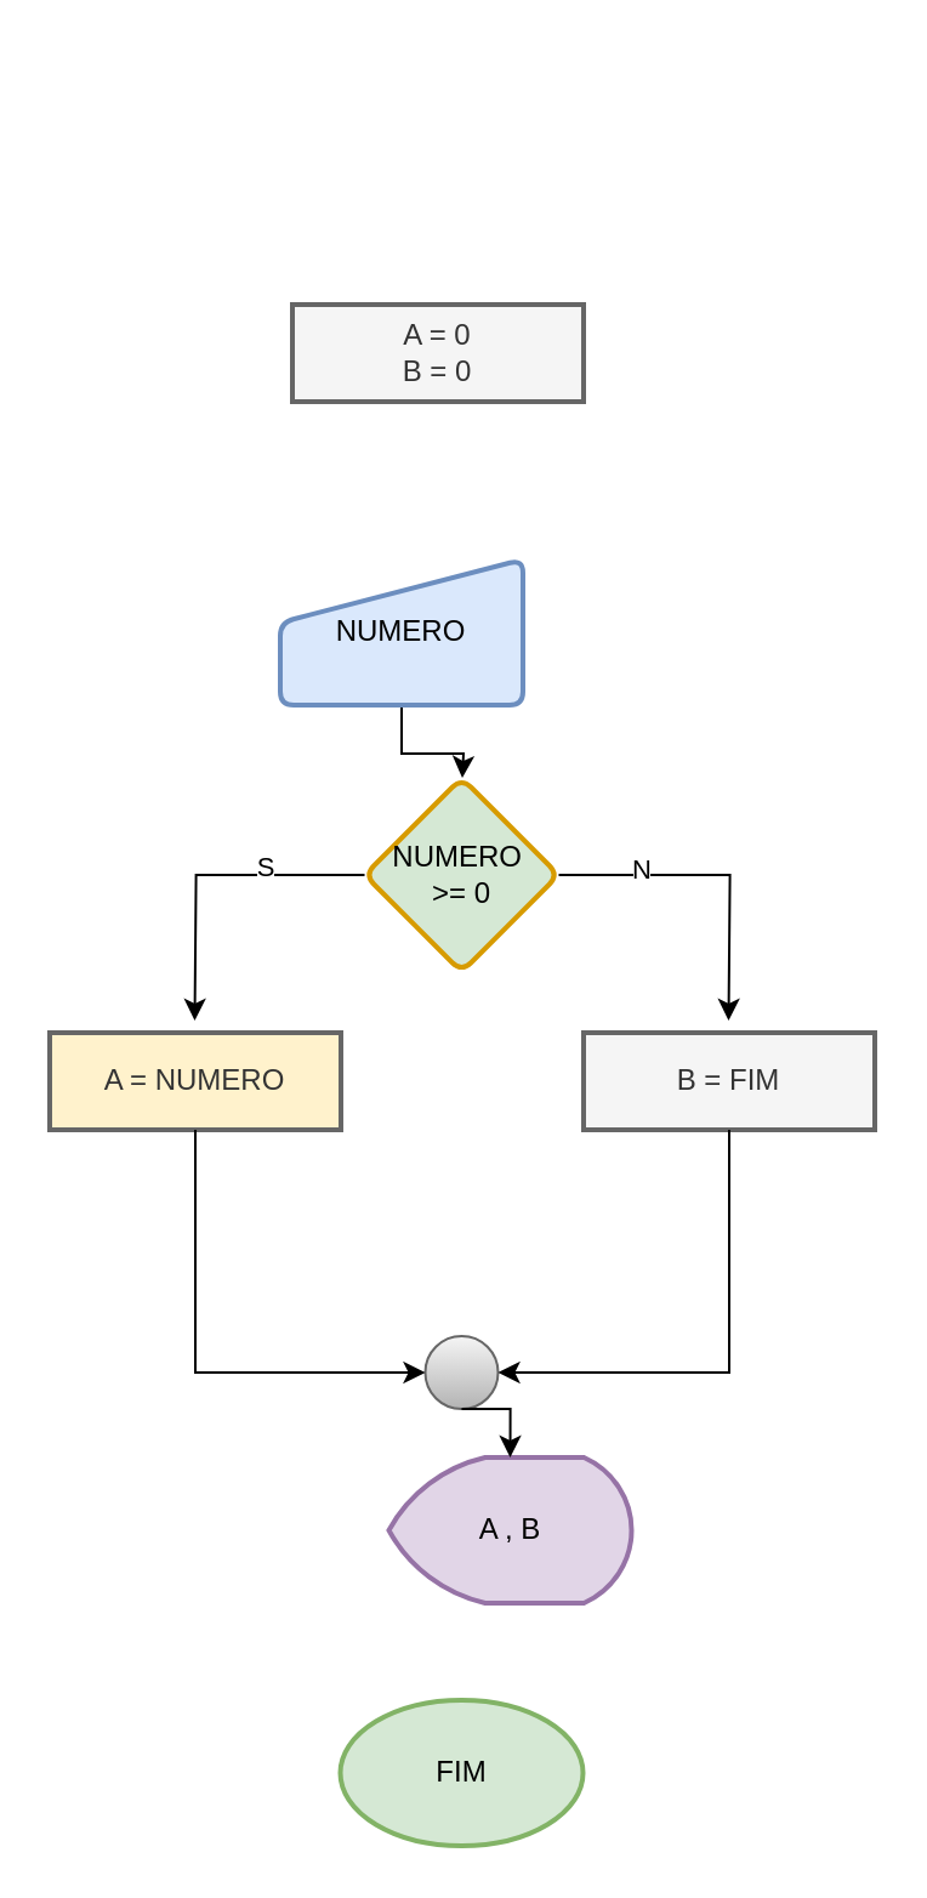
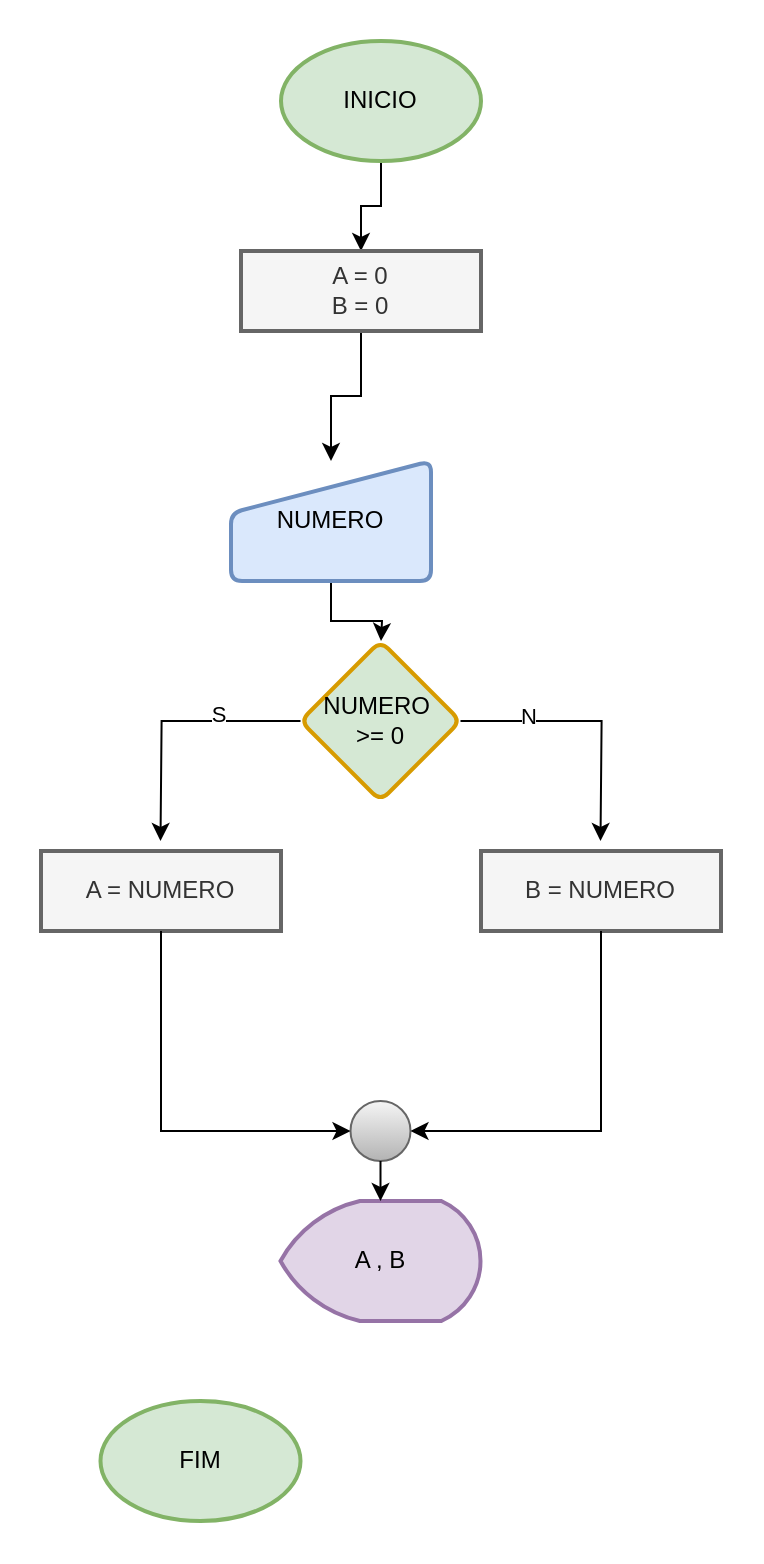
+ <mxCell id="3" value="INICIO" style="strokeWidth=2;html=1;shape=mxgraph.flowchart.start_1;whiteSpace=wrap;fillColor=#d5e8d4;strokeColor=#82b366;" vertex="1" parent="1"><mxGeometry x="140" y="20" width="100" height="60" as="geometry" /></mxCell>
+ <mxCell id="2" value="" style="edgeStyle=orthogonalEdgeStyle;rounded=0;orthogonalLoop=1;jettySize=auto;html=1;" edge="1" parent="1" source="3" target="14"><mxGeometry relative="1" as="geometry" /></mxCell>
+ <mxCell id="13" value="" style="edgeStyle=orthogonalEdgeStyle;rounded=0;orthogonalLoop=1;jettySize=auto;html=1;" edge="1" parent="1" source="14" target="6"><mxGeometry relative="1" as="geometry" /></mxCell>
- <mxCell id="15" value="A = NUMERO" style="whiteSpace=wrap;html=1;fillColor=#fff2cc;strokeColor=#666666;strokeWidth=2;fontColor=#333333;" vertex="1" parent="1"><mxGeometry x="20" y="425" width="120" height="40" as="geometry" /></mxCell>
+ <mxCell id="15" value="A = NUMERO" style="whiteSpace=wrap;html=1;fillColor=#f5f5f5;strokeColor=#666666;strokeWidth=2;fontColor=#333333;" vertex="1" parent="1"><mxGeometry x="20" y="425" width="120" height="40" as="geometry" /></mxCell>
- <mxCell id="16" value="B = FIM" style="whiteSpace=wrap;html=1;fillColor=#f5f5f5;strokeColor=#666666;strokeWidth=2;fontColor=#333333;" vertex="1" parent="1"><mxGeometry x="240" y="425" width="120" height="40" as="geometry" /></mxCell>
+ <mxCell id="16" value="B = NUMERO" style="whiteSpace=wrap;html=1;fillColor=#f5f5f5;strokeColor=#666666;strokeWidth=2;fontColor=#333333;" vertex="1" parent="1"><mxGeometry x="240" y="425" width="120" height="40" as="geometry" /></mxCell>
- <mxCell id="19" value="A , B" style="strokeWidth=2;html=1;shape=mxgraph.flowchart.display;whiteSpace=wrap;fillColor=#e1d5e7;strokeColor=#9673a6;" vertex="1" parent="1"><mxGeometry x="159.75" y="600" width="100" height="60" as="geometry" /></mxCell>
+ <mxCell id="19" value="A , B" style="strokeWidth=2;html=1;shape=mxgraph.flowchart.display;whiteSpace=wrap;fillColor=#e1d5e7;strokeColor=#9673a6;" vertex="1" parent="1"><mxGeometry x="139.75" y="600" width="100" height="60" as="geometry" /></mxCell>
- <mxCell id="4" value="FIM" style="strokeWidth=2;html=1;shape=mxgraph.flowchart.start_1;whiteSpace=wrap;fillColor=#d5e8d4;strokeColor=#82b366;" vertex="1" parent="1"><mxGeometry x="139.75" y="700" width="100" height="60" as="geometry" /></mxCell>
+ <mxCell id="4" value="FIM" style="strokeWidth=2;html=1;shape=mxgraph.flowchart.start_1;whiteSpace=wrap;fillColor=#d5e8d4;strokeColor=#82b366;" vertex="1" parent="1"><mxGeometry x="49.75" y="700" width="100" height="60" as="geometry" /></mxCell>
